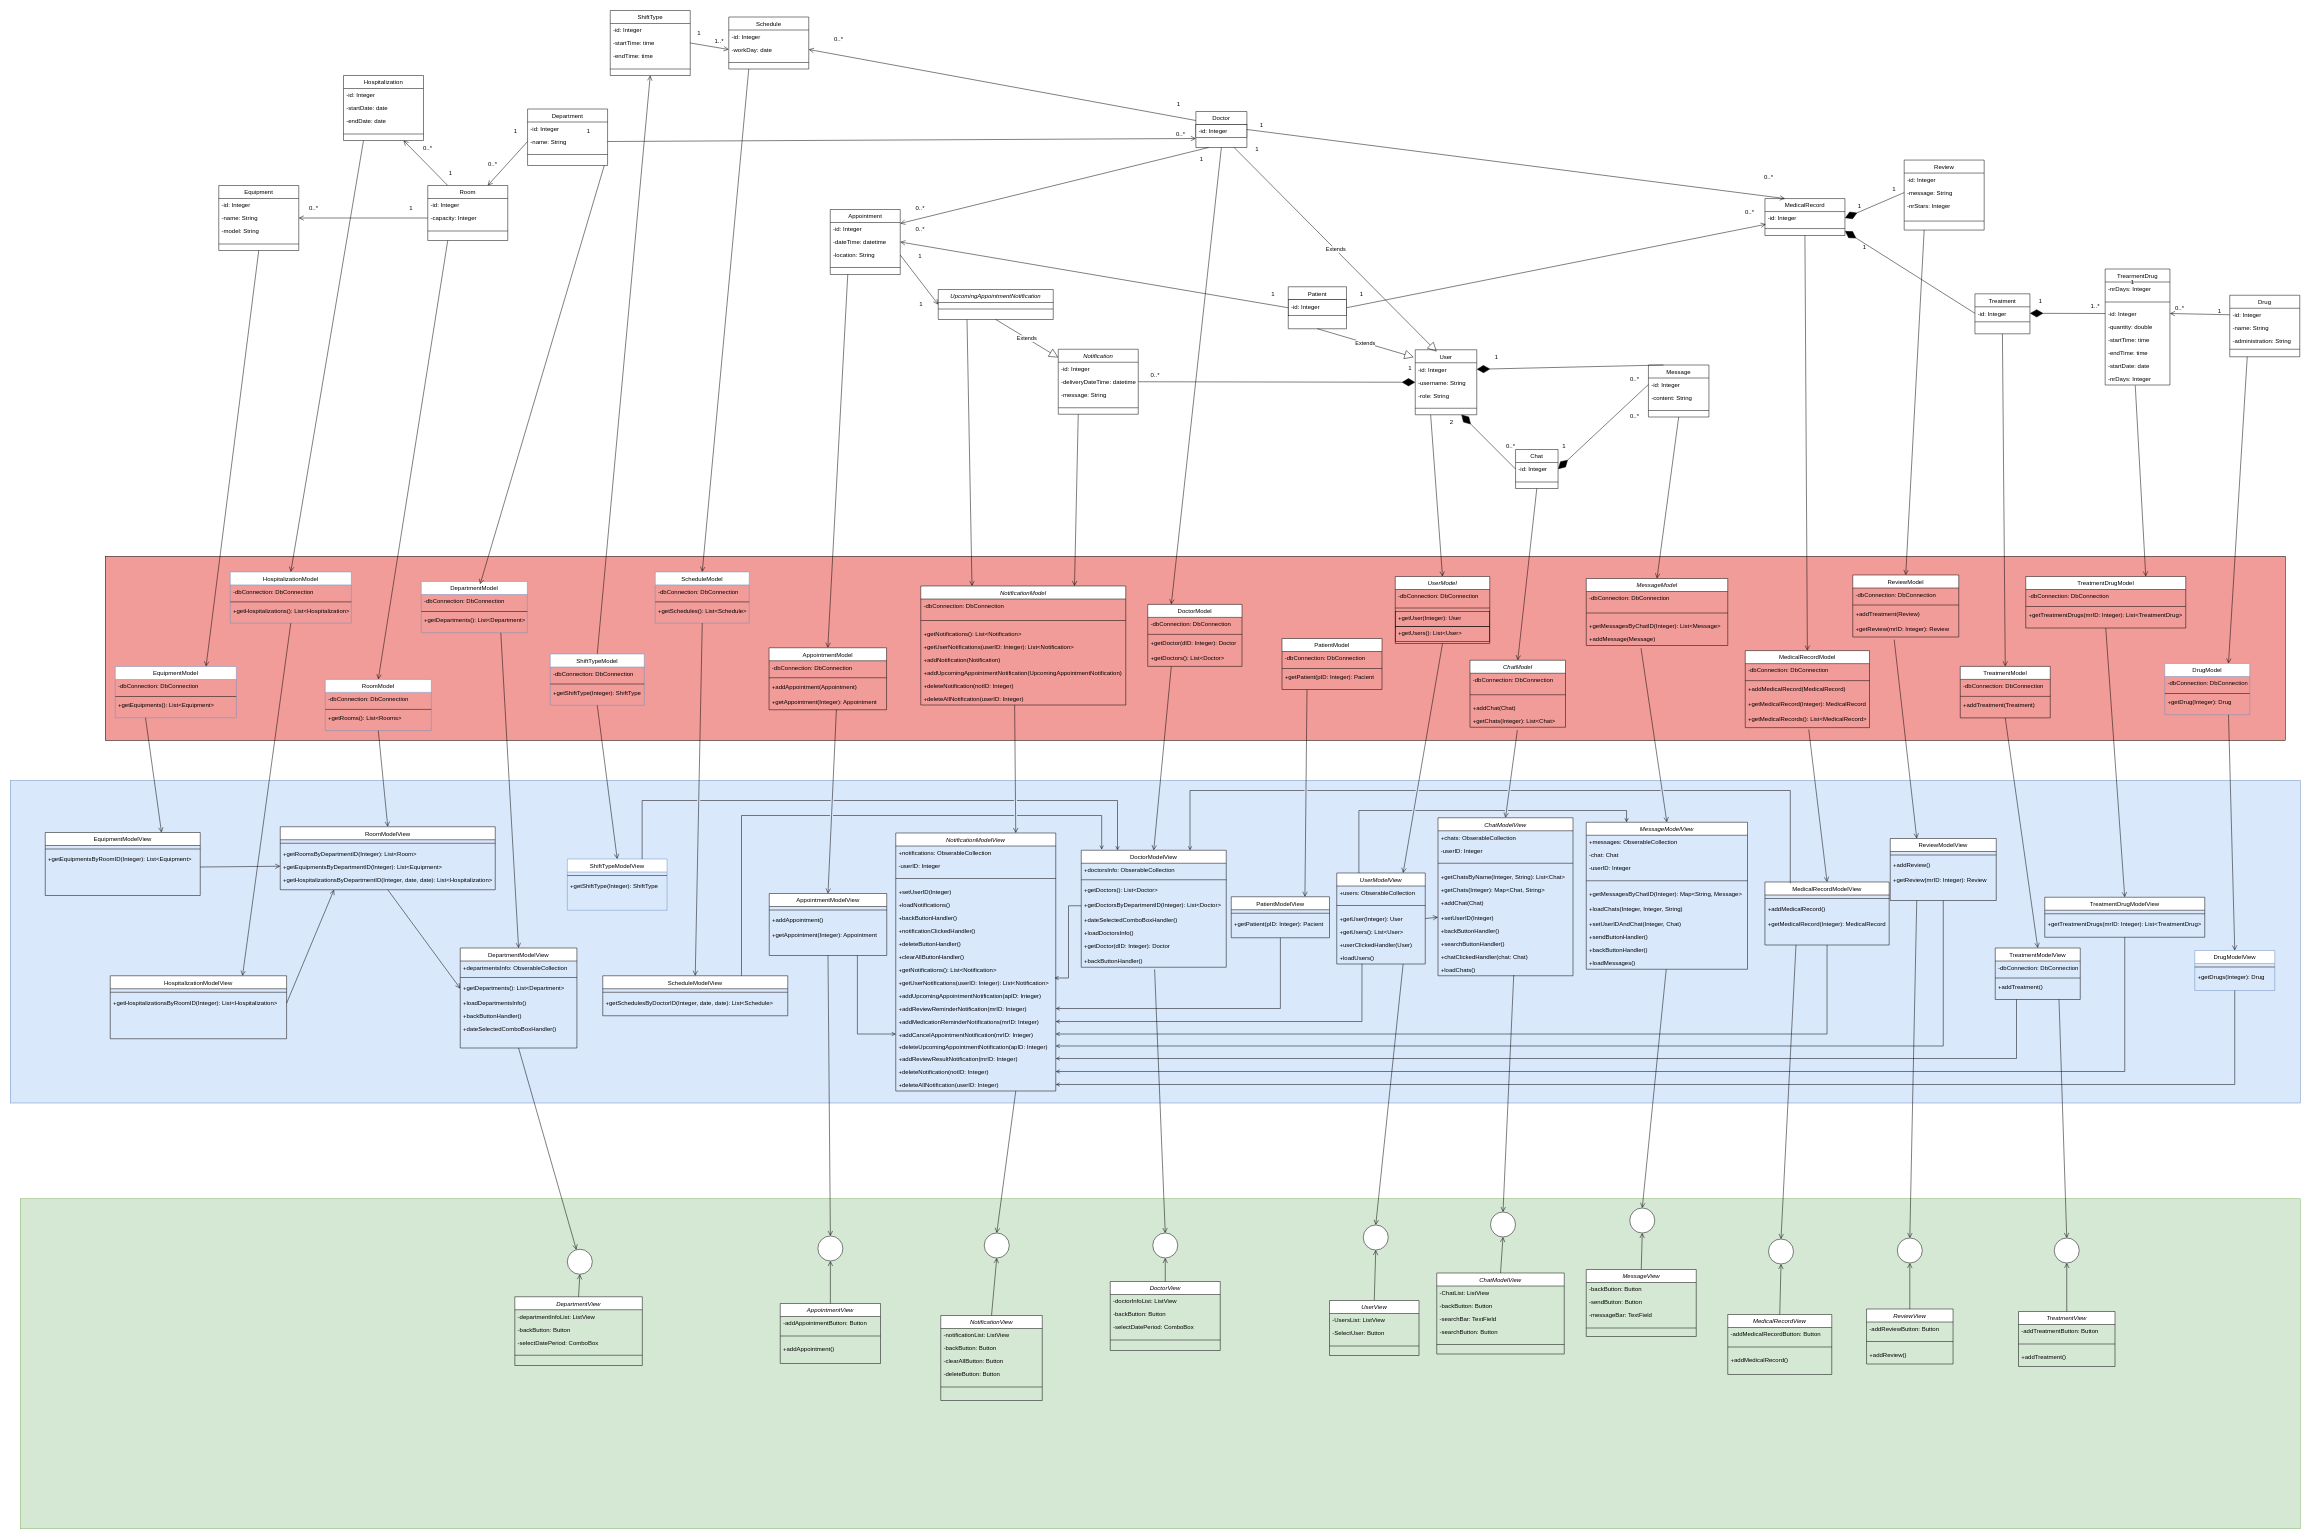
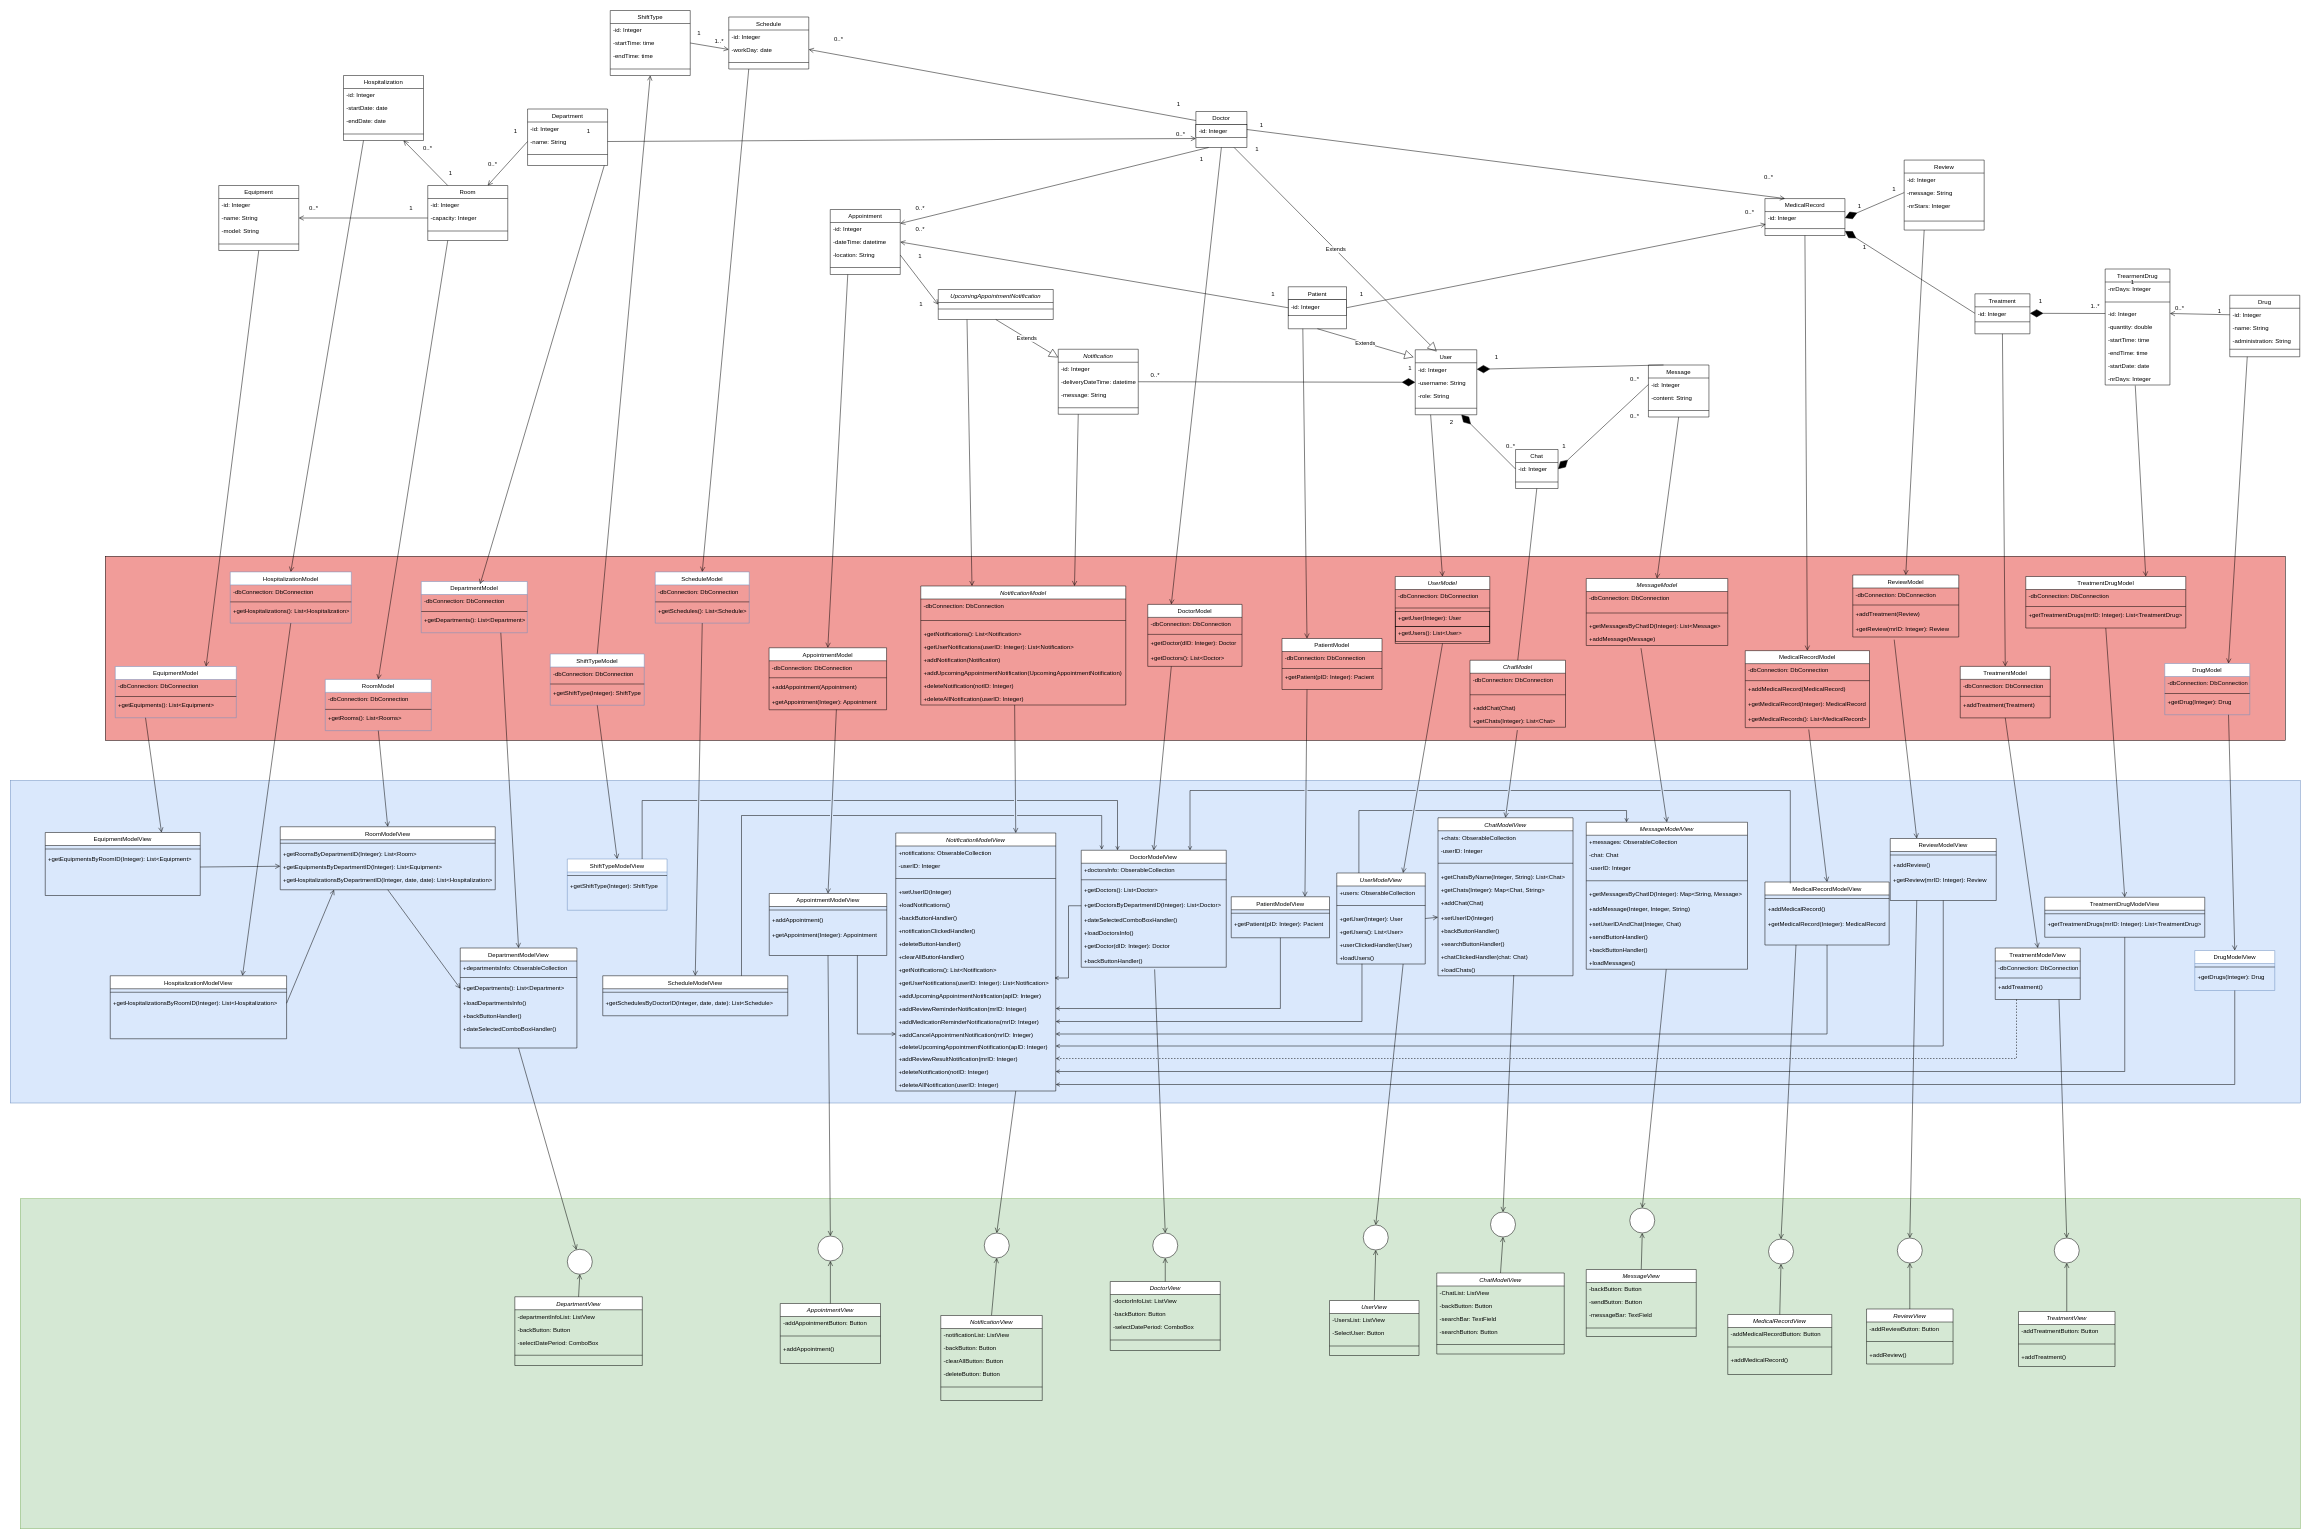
+ <mxCell id="336" value="" style="endArrow=open;startArrow=none;endFill=0;startFill=0;endSize=8;html=1;verticalAlign=bottom;labelBackgroundColor=none;strokeWidth=1;rounded=0;entryX=0.25;entryY=0;entryDx=0;entryDy=0;exitX=0.25;exitY=1;exitDx=0;exitDy=0;" edge="1" parent="1" source="70" target="177"><mxGeometry width="160" relative="1" as="geometry"><mxPoint x="2798" y="853" as="sourcePoint" /><mxPoint x="2885" y="1336" as="targetPoint" /></mxGeometry></mxCell>
- <mxCell id="338" value="" style="endArrow=open;startArrow=none;endFill=0;startFill=0;endSize=8;html=1;verticalAlign=bottom;labelBackgroundColor=none;strokeWidth=1;rounded=0;exitX=0.5;exitY=1;exitDx=0;exitDy=0;entryX=0.5;entryY=0;entryDx=0;entryDy=0;" edge="1" parent="1" source="80" target="316"><mxGeometry width="160" relative="1" as="geometry"><mxPoint x="3220" y="531" as="sourcePoint" /><mxPoint x="3252" y="1310" as="targetPoint" /></mxGeometry></mxCell>
+ <mxCell id="338" value="" style="endArrow=none;startArrow=none;endFill=0;startFill=0;endSize=8;html=1;verticalAlign=bottom;labelBackgroundColor=none;strokeWidth=1;rounded=0;exitX=0.5;exitY=1;exitDx=0;exitDy=0;entryX=0.5;entryY=0;entryDx=0;entryDy=0;" edge="1" parent="1" source="80" target="316"><mxGeometry width="160" relative="1" as="geometry"><mxPoint x="3220" y="531" as="sourcePoint" /><mxPoint x="3252" y="1310" as="targetPoint" /></mxGeometry></mxCell>
- <mxCell id="431" value="+loadChats(Integer, Integer, String)" style="text;align=left;verticalAlign=top;spacingLeft=4;spacingRight=4;overflow=hidden;rotatable=0;points=[[0,0.5],[1,0.5]];portConstraint=eastwest;" vertex="1" parent="425"><mxGeometry y="160" width="322.5" height="30" as="geometry" /></mxCell>
+ <mxCell id="431" value="+addMessage(Integer, Integer, String)" style="text;align=left;verticalAlign=top;spacingLeft=4;spacingRight=4;overflow=hidden;rotatable=0;points=[[0,0.5],[1,0.5]];portConstraint=eastwest;" vertex="1" parent="425"><mxGeometry y="160" width="322.5" height="30" as="geometry" /></mxCell>
- <mxCell id="237" value="" style="html=1;labelBackgroundColor=#ffffff;jettySize=auto;orthogonalLoop=1;fontSize=14;rounded=0;jumpStyle=gap;edgeStyle=orthogonalEdgeStyle;startArrow=none;endArrow=open;strokeWidth=1;entryX=1;entryY=0.5;entryDx=0;entryDy=0;exitX=0.25;exitY=1;exitDx=0;exitDy=0;" edge="1" parent="1" source="187" target="219"><mxGeometry width="48" height="48" relative="1" as="geometry"><mxPoint x="3889" y="2126.5" as="sourcePoint" /><mxPoint x="3937" y="2078.5" as="targetPoint" /></mxGeometry></mxCell>
+ <mxCell id="237" value="" style="html=1;labelBackgroundColor=#ffffff;jettySize=auto;orthogonalLoop=1;fontSize=14;rounded=0;jumpStyle=gap;edgeStyle=orthogonalEdgeStyle;startArrow=none;endArrow=open;strokeWidth=1;entryX=1;entryY=0.5;entryDx=0;entryDy=0;exitX=0.25;exitY=1;exitDx=0;exitDy=0;dashed=1;" edge="1" parent="1" source="187" target="219"><mxGeometry width="48" height="48" relative="1" as="geometry"><mxPoint x="3889" y="2126.5" as="sourcePoint" /><mxPoint x="3937" y="2078.5" as="targetPoint" /></mxGeometry></mxCell>
